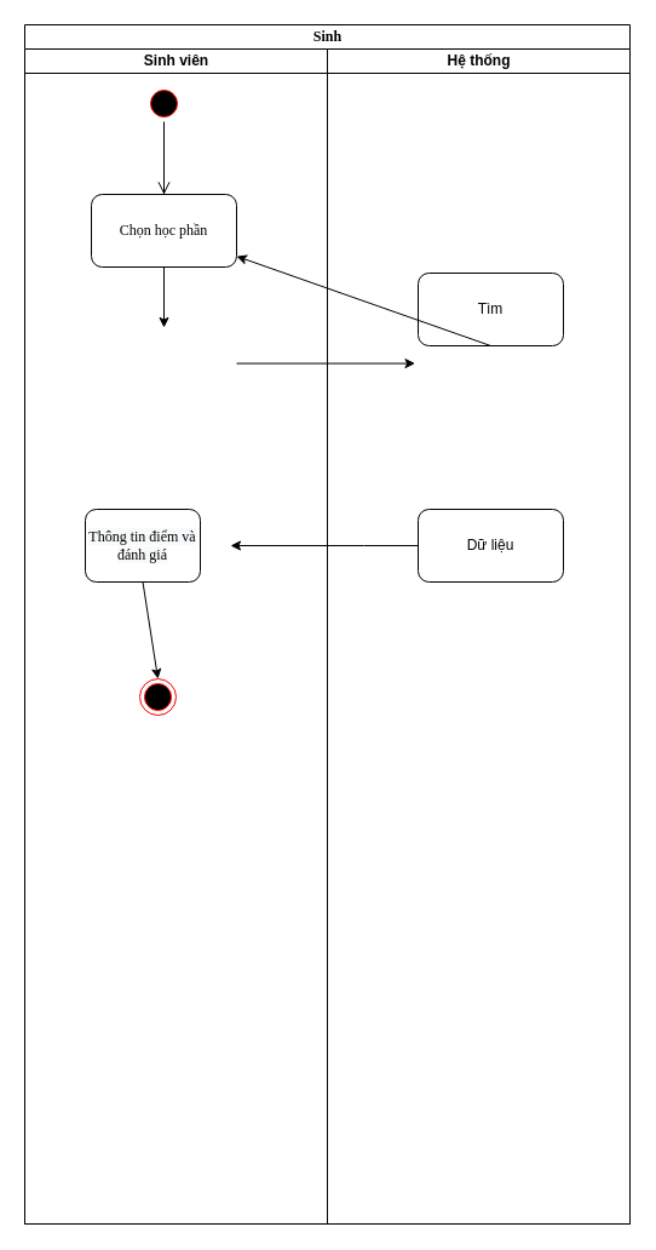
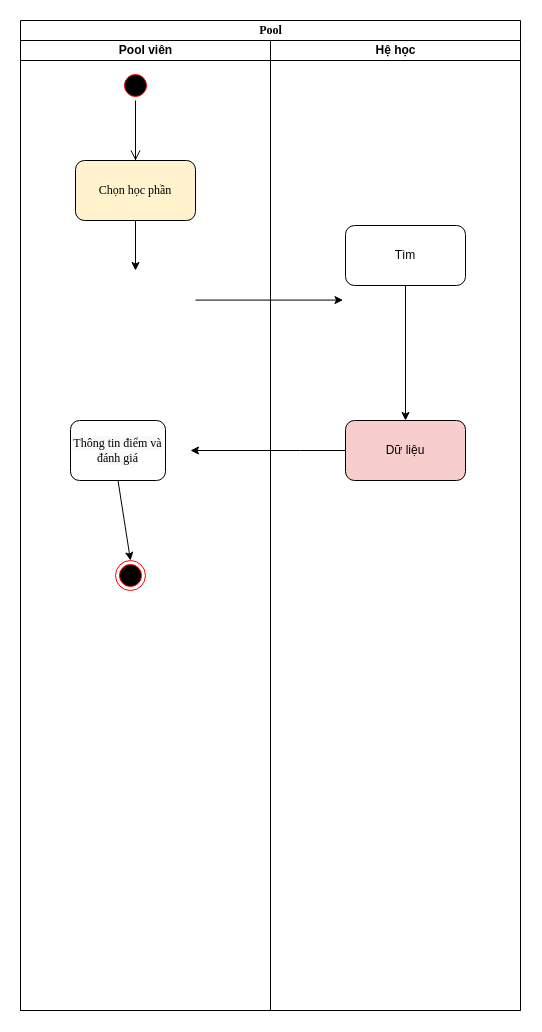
- <mxCell id="2" value="Sinh" style="swimlane;html=1;childLayout=stackLayout;startSize=20;rounded=0;shadow=0;comic=0;labelBackgroundColor=none;strokeWidth=1;fontFamily=Verdana;fontSize=12;align=center;" vertex="1" parent="1"><mxGeometry x="20" y="20" width="500" height="990" as="geometry" /></mxCell>
+ <mxCell id="2" value="Pool" style="swimlane;html=1;childLayout=stackLayout;startSize=20;rounded=0;shadow=0;comic=0;labelBackgroundColor=none;strokeWidth=1;fontFamily=Verdana;fontSize=12;align=center;" vertex="1" parent="1"><mxGeometry x="20" y="20" width="500" height="990" as="geometry" /></mxCell>
- <mxCell id="3" value="Sinh viên" style="swimlane;html=1;startSize=20;" vertex="1" parent="2"><mxGeometry y="20" width="250" height="970" as="geometry" /></mxCell>
+ <mxCell id="3" value="Pool viên" style="swimlane;html=1;startSize=20;" vertex="1" parent="2"><mxGeometry y="20" width="250" height="970" as="geometry" /></mxCell>
- <mxCell id="8" value="Hệ thống" style="swimlane;html=1;startSize=20;" vertex="1" parent="2"><mxGeometry x="250" y="20" width="250" height="970" as="geometry" /></mxCell>
+ <mxCell id="8" value="Hệ học" style="swimlane;html=1;startSize=20;" vertex="1" parent="2"><mxGeometry x="250" y="20" width="250" height="970" as="geometry" /></mxCell>
- <mxCell id="15" value="&lt;span style=&quot;font-family: &amp;#34;verdana&amp;#34;&quot;&gt;Chọn học phần&lt;/span&gt;" style="rounded=1;whiteSpace=wrap;html=1;" vertex="1" parent="1"><mxGeometry x="75" y="160" width="120" height="60" as="geometry" /></mxCell>
+ <mxCell id="15" value="&lt;span style=&quot;font-family: &amp;#34;verdana&amp;#34;&quot;&gt;Chọn học phần&lt;/span&gt;" style="rounded=1;whiteSpace=wrap;html=1;fillColor=#fff2cc;" vertex="1" parent="1"><mxGeometry x="75" y="160" width="120" height="60" as="geometry" /></mxCell>
- <mxCell id="12" value="" style="endArrow=classic;html=1;rounded=0;strokeColor=#000000;exitX=0.5;exitY=1;exitDx=0;exitDy=0;" edge="1" parent="8" source="9" target="15"><mxGeometry width="50" height="50" relative="1" as="geometry"><mxPoint x="125" y="370" as="sourcePoint" /><mxPoint x="160" y="350" as="targetPoint" /></mxGeometry></mxCell>
+ <mxCell id="12" value="" style="endArrow=classic;html=1;rounded=0;strokeColor=#000000;exitX=0.5;exitY=1;exitDx=0;exitDy=0;entryX=0.5;entryY=0;entryDx=0;entryDy=0;" edge="1" parent="8" source="9" target="11"><mxGeometry width="50" height="50" relative="1" as="geometry"><mxPoint x="125" y="370" as="sourcePoint" /><mxPoint x="160" y="350" as="targetPoint" /></mxGeometry></mxCell>
- <mxCell id="11" value="Dữ liệu" style="rounded=1;whiteSpace=wrap;html=1;" vertex="1" parent="8"><mxGeometry x="75" y="380" width="120" height="60" as="geometry" /></mxCell>
+ <mxCell id="11" value="Dữ liệu" style="rounded=1;whiteSpace=wrap;html=1;fillColor=#f8cecc;" vertex="1" parent="8"><mxGeometry x="75" y="380" width="120" height="60" as="geometry" /></mxCell>
